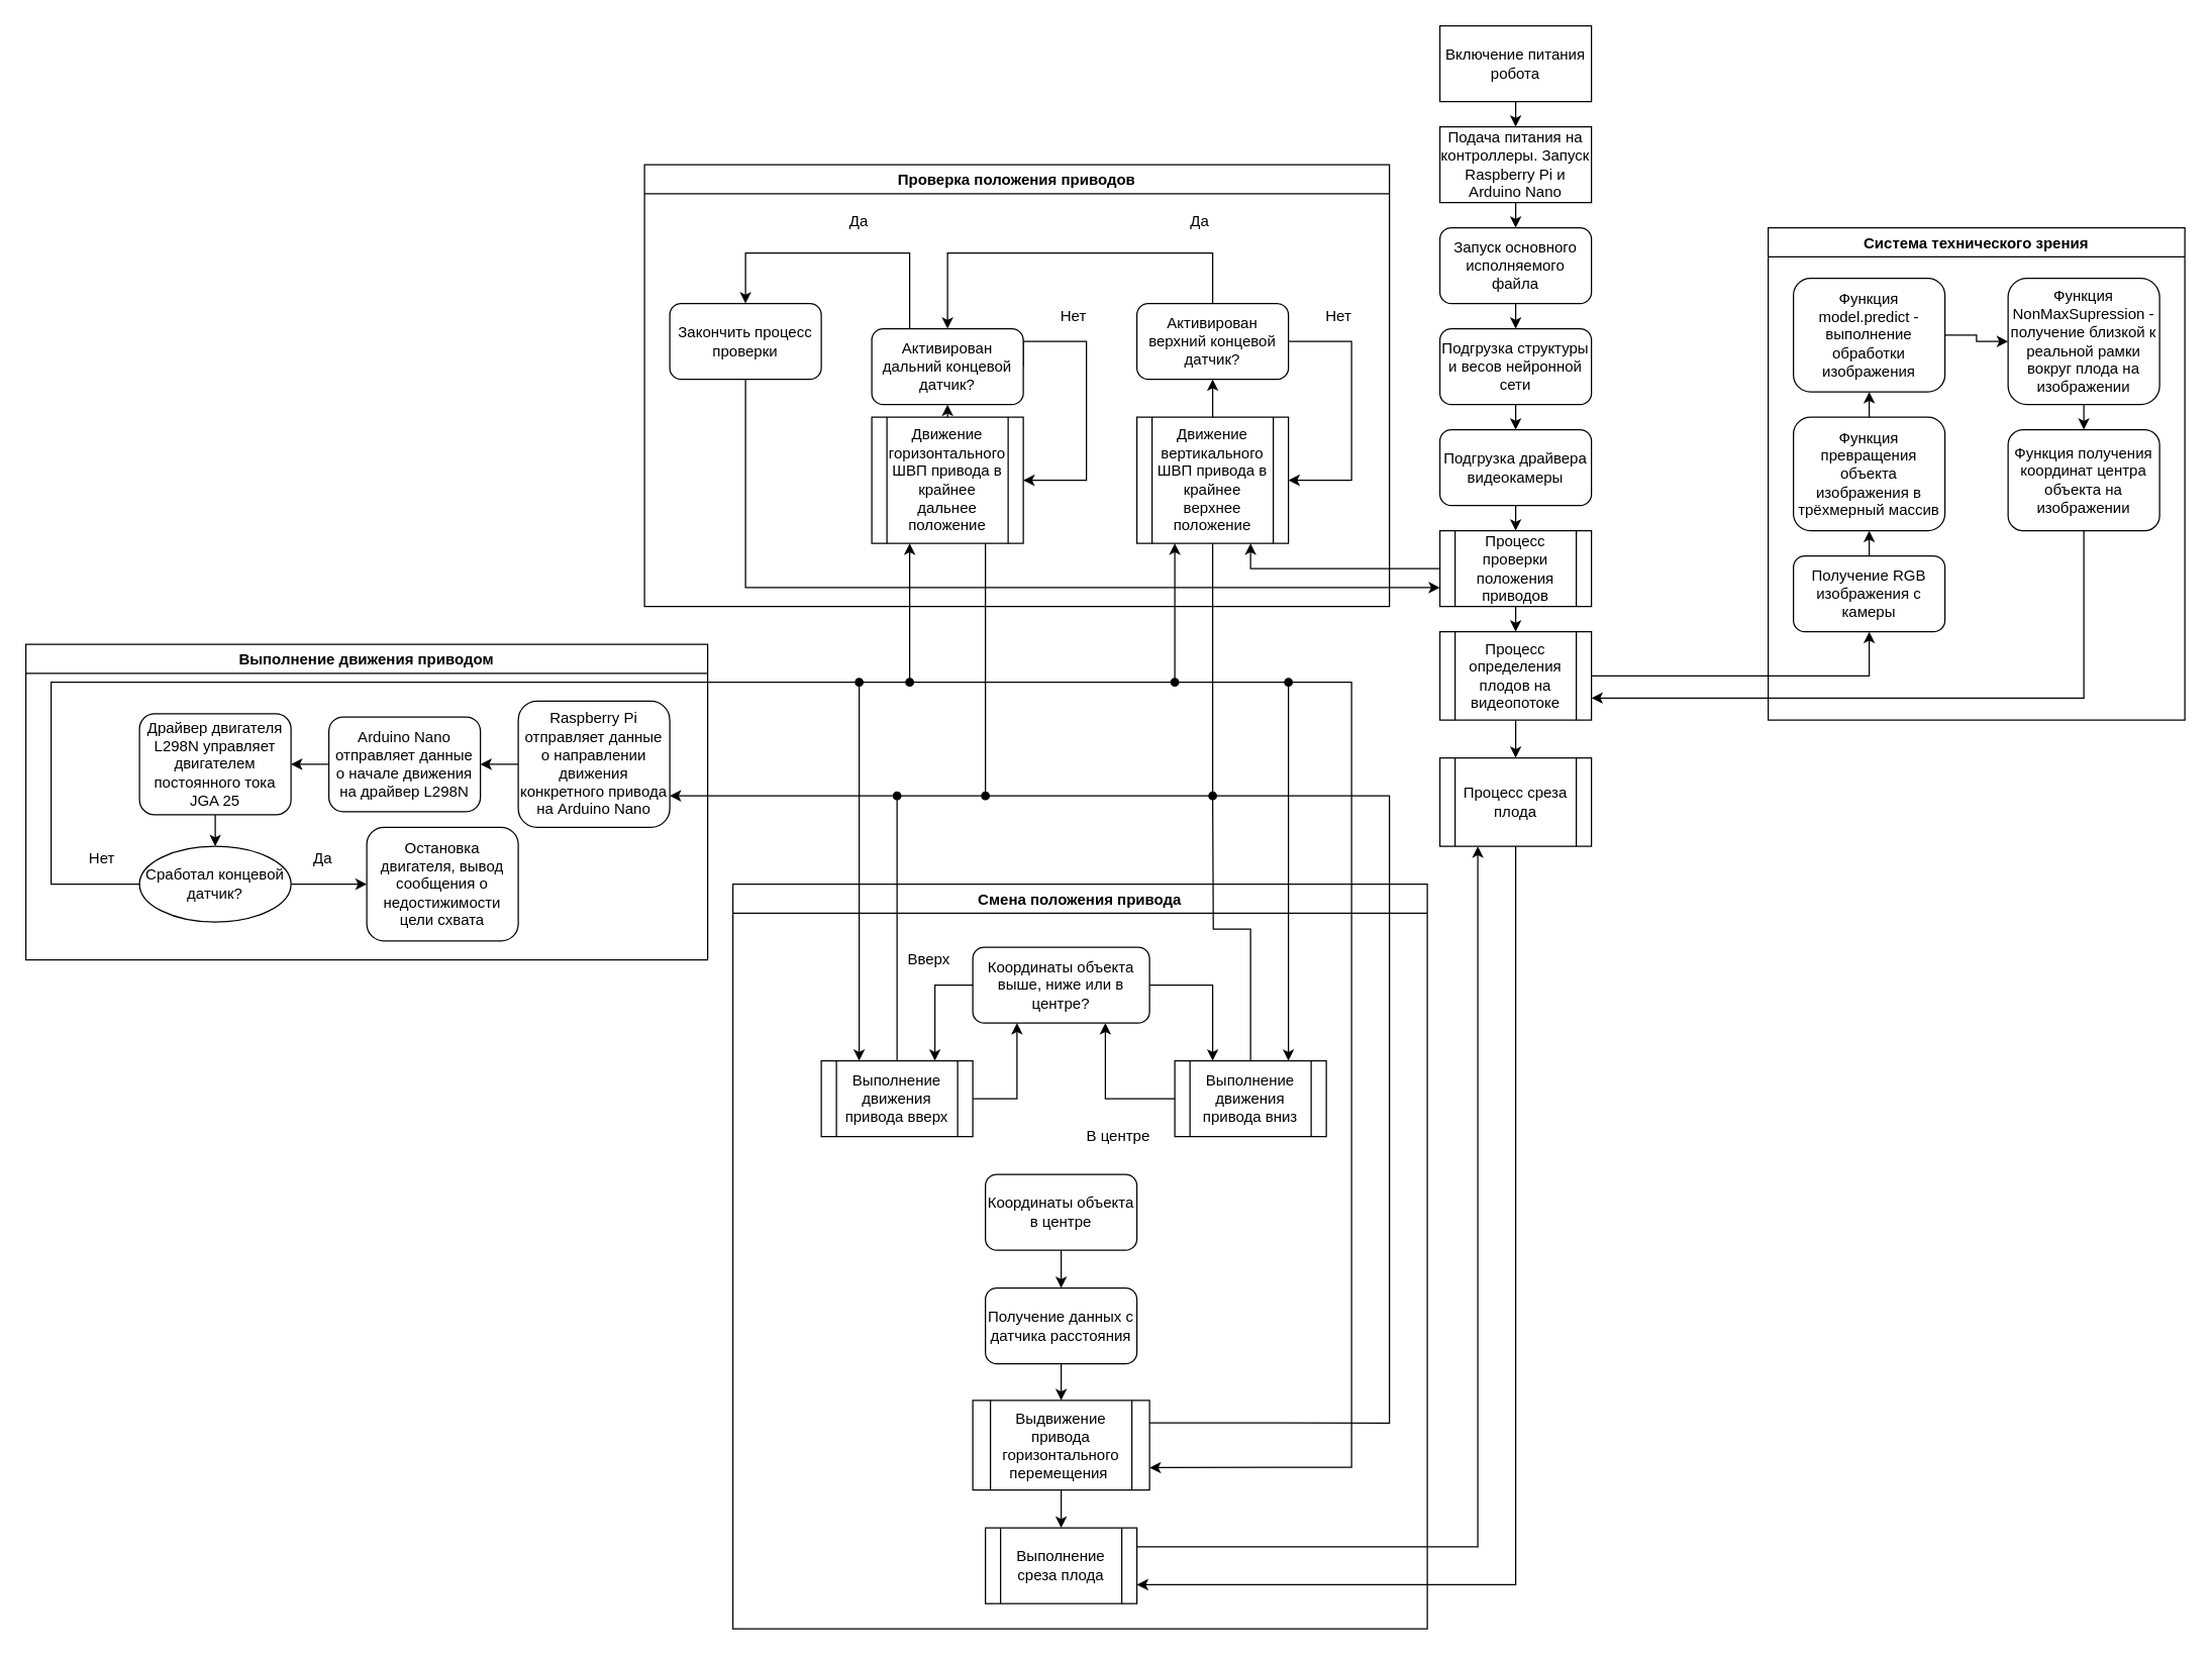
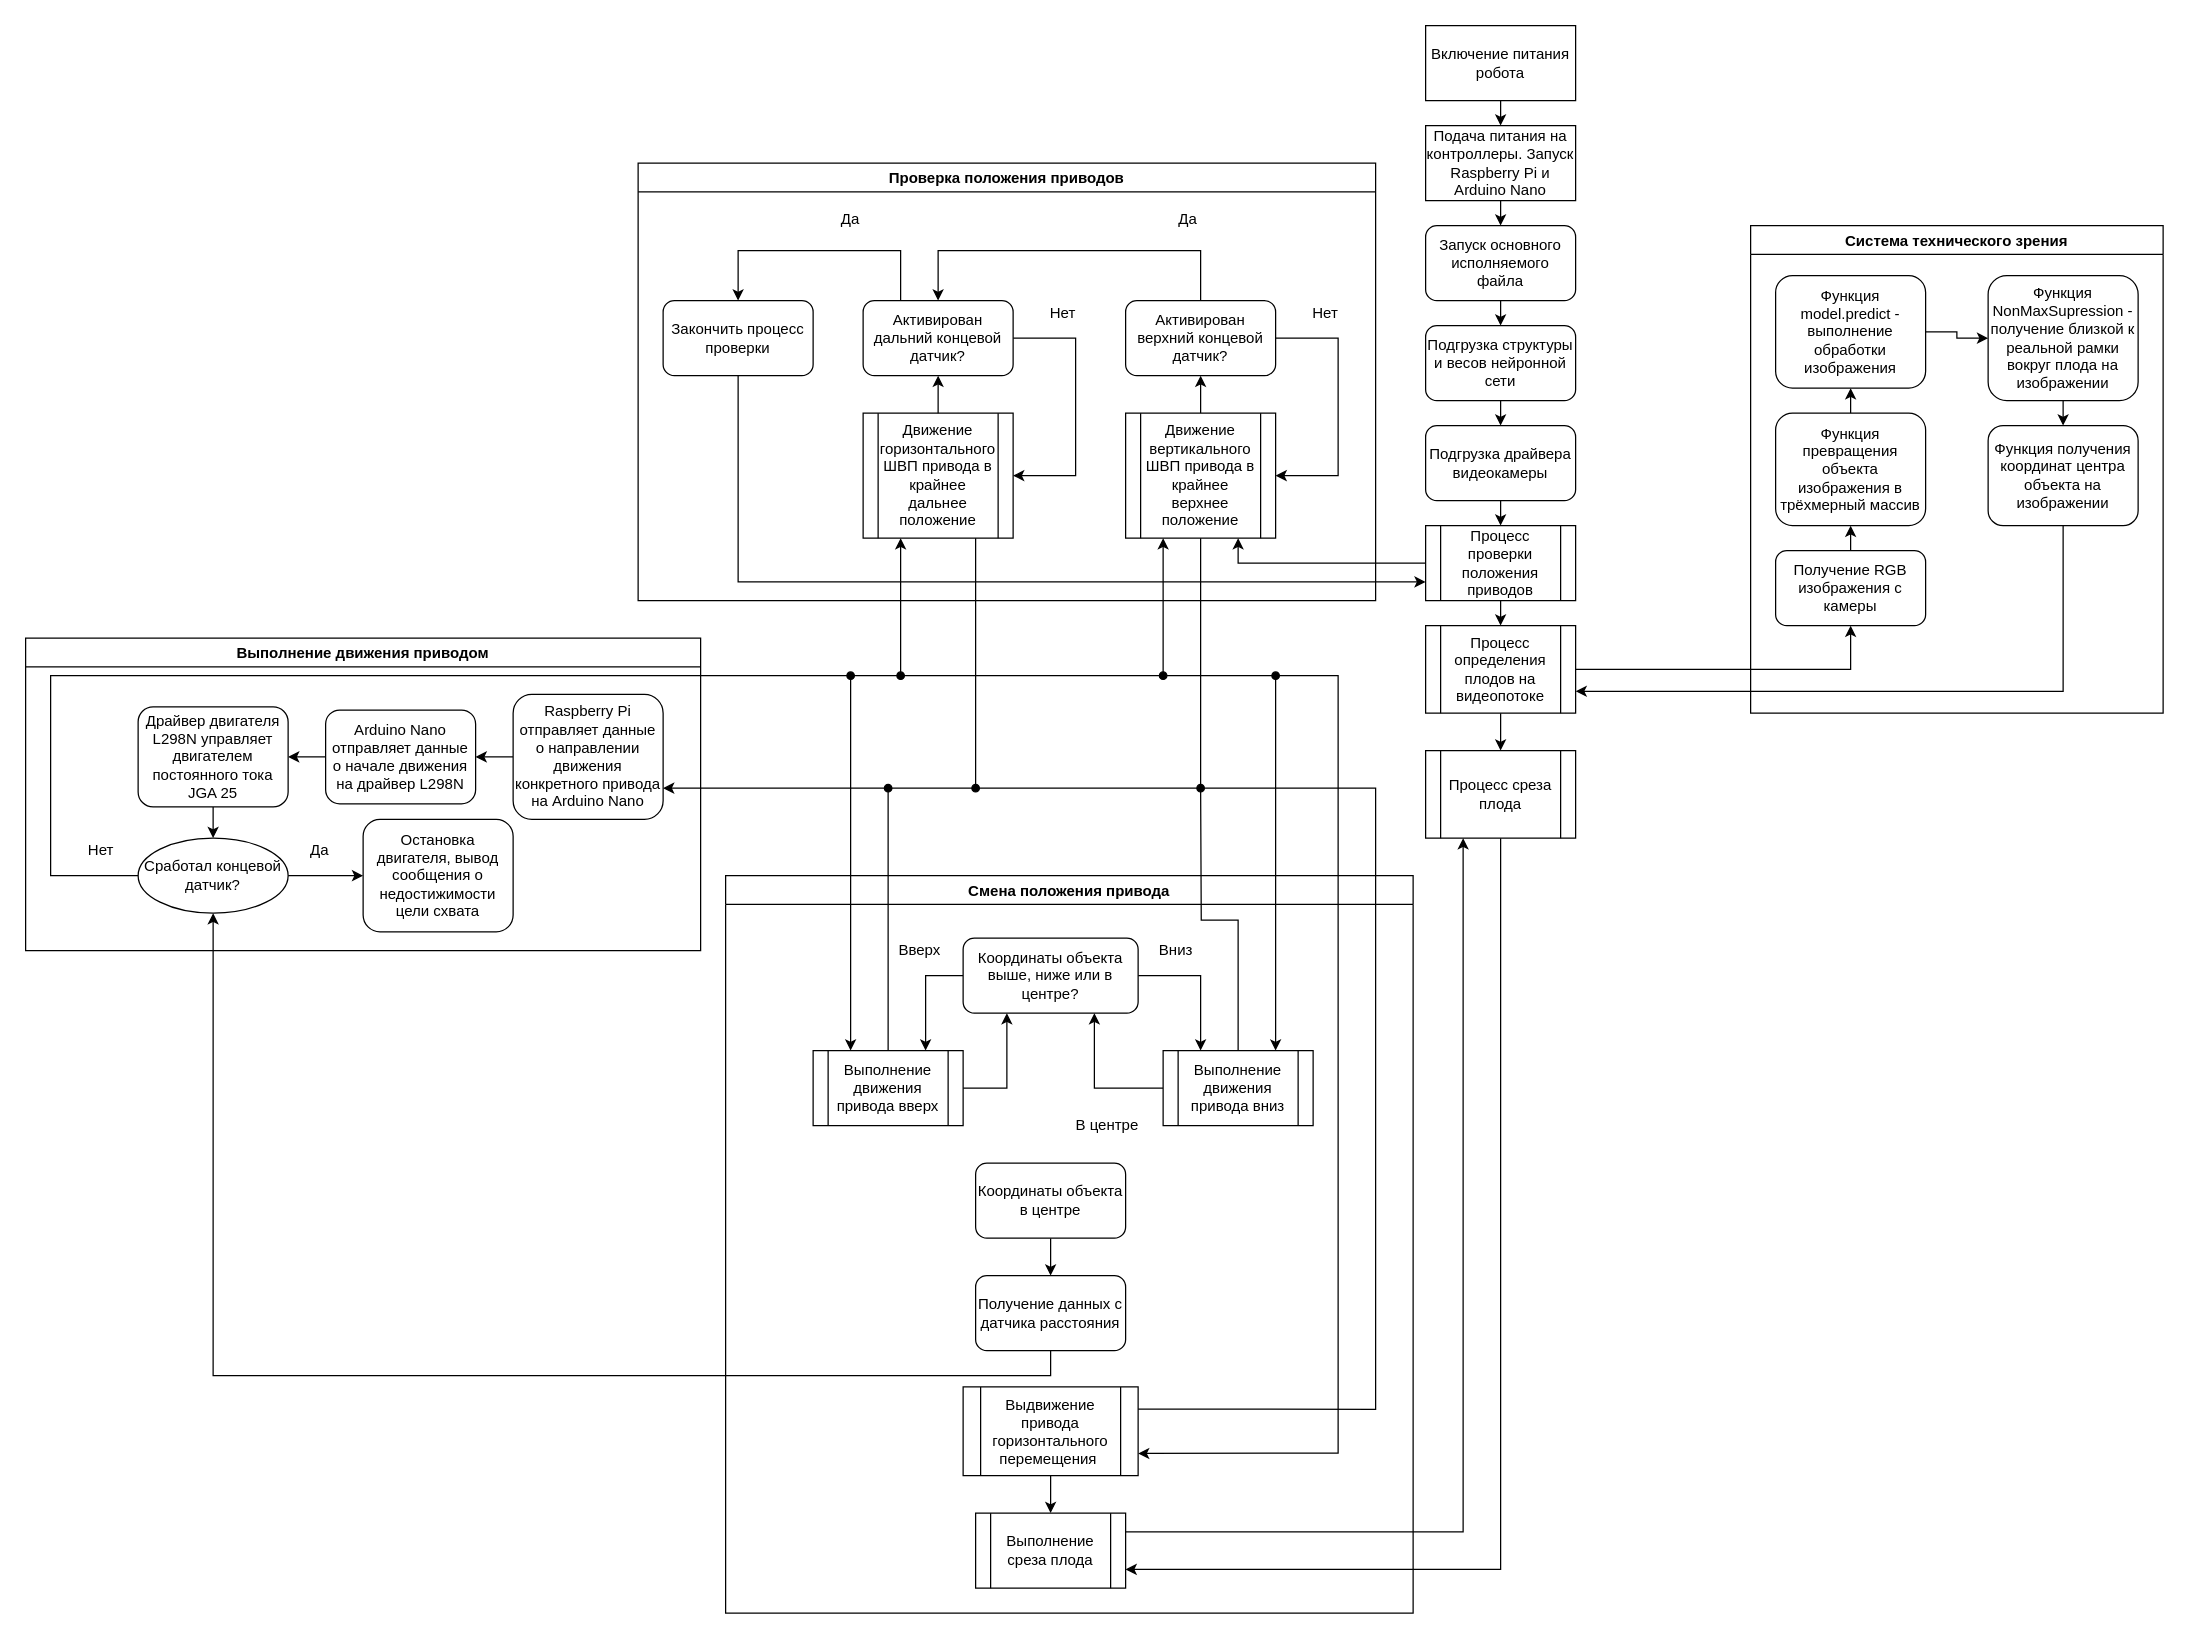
- <mxCell id="22" value="Активирован дальний концевой датчик?" style="rounded=1;whiteSpace=wrap;html=1;" vertex="1" parent="12"><mxGeometry x="180" y="130" width="120" height="60" as="geometry" /></mxCell>
+ <mxCell id="22" value="Активирован дальний концевой датчик?" style="rounded=1;whiteSpace=wrap;html=1;" vertex="1" parent="12"><mxGeometry x="180" y="110" width="120" height="60" as="geometry" /></mxCell>
+ <mxCell id="57" value="Вниз" style="text;html=1;align=center;verticalAlign=middle;resizable=0;points=[];autosize=1;strokeColor=none;fillColor=none;" vertex="1" parent="48"><mxGeometry x="340" y="50" width="40" height="20" as="geometry" /></mxCell>
- <mxCell id="61" style="edgeStyle=orthogonalEdgeStyle;rounded=0;orthogonalLoop=1;jettySize=auto;html=1;exitX=0.5;exitY=1;exitDx=0;exitDy=0;entryX=0.5;entryY=0;entryDx=0;entryDy=0;" edge="1" parent="48" source="62" target="64"><mxGeometry relative="1" as="geometry" /></mxCell>
+ <mxCell id="61" style="edgeStyle=orthogonalEdgeStyle;rounded=0;orthogonalLoop=1;jettySize=auto;html=1;exitX=0.5;exitY=1;exitDx=0;exitDy=0;" edge="1" parent="48" source="62" target="74"><mxGeometry relative="1" as="geometry" /></mxCell>
